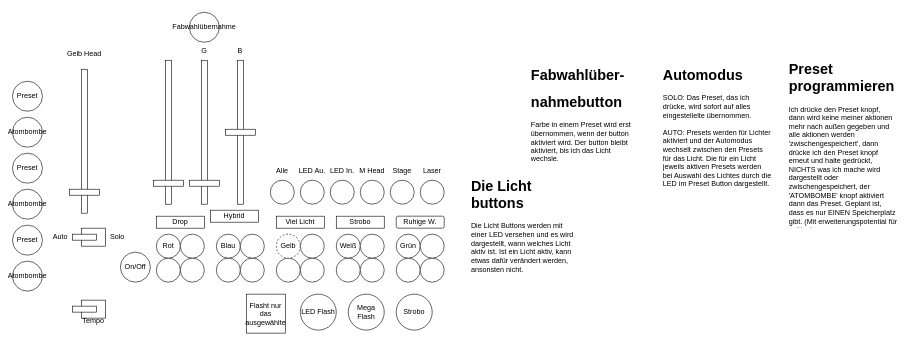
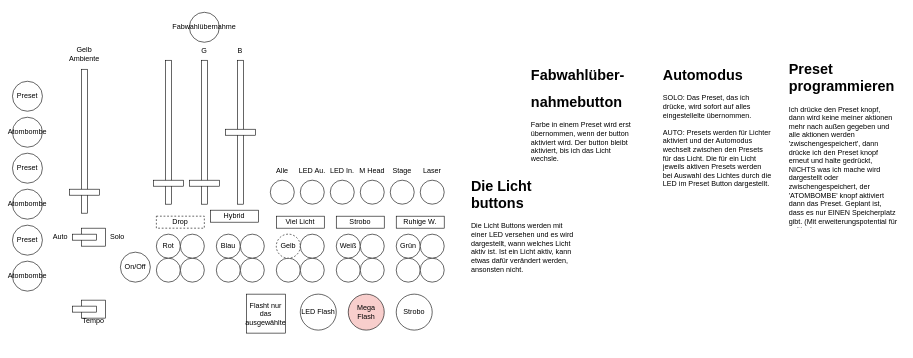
- <mxCell id="37" value="Gelb Head" style="text;html=1;strokeColor=none;fillColor=none;align=center;verticalAlign=middle;whiteSpace=wrap;rounded=0;" parent="1" vertex="1"><mxGeometry x="110" y="70" width="60" height="40" as="geometry" /></mxCell>
+ <mxCell id="37" value="Gelb Ambiente" style="text;html=1;strokeColor=none;fillColor=none;align=center;verticalAlign=middle;whiteSpace=wrap;rounded=0;" parent="1" vertex="1"><mxGeometry x="110" y="70" width="60" height="40" as="geometry" /></mxCell>
- <mxCell id="30" value="Drop" style="rounded=0;whiteSpace=wrap;html=1;" parent="1" vertex="1"><mxGeometry x="260" y="360" width="80" height="20" as="geometry" /></mxCell>
+ <mxCell id="30" value="Drop" style="rounded=0;whiteSpace=wrap;html=1;dashed=1;" parent="1" vertex="1"><mxGeometry x="260" y="360" width="80" height="20" as="geometry" /></mxCell>
- <mxCell id="34" value="Ruhige W." style="whiteSpace=wrap;html=1;rounded=1;" parent="1" vertex="1"><mxGeometry x="660" y="360" width="80" height="20" as="geometry" /></mxCell>
+ <mxCell id="34" value="Ruhige W." style="rounded=0;whiteSpace=wrap;html=1;" parent="1" vertex="1"><mxGeometry x="660" y="360" width="80" height="20" as="geometry" /></mxCell>
- <mxCell id="61" value="Mega Flash" style="ellipse;whiteSpace=wrap;html=1;aspect=fixed;" parent="1" vertex="1"><mxGeometry x="580" y="490" width="60" height="60" as="geometry" /></mxCell>
+ <mxCell id="61" value="Mega Flash" style="ellipse;whiteSpace=wrap;html=1;aspect=fixed;fillColor=#f8cecc;" parent="1" vertex="1"><mxGeometry x="580" y="490" width="60" height="60" as="geometry" /></mxCell>
